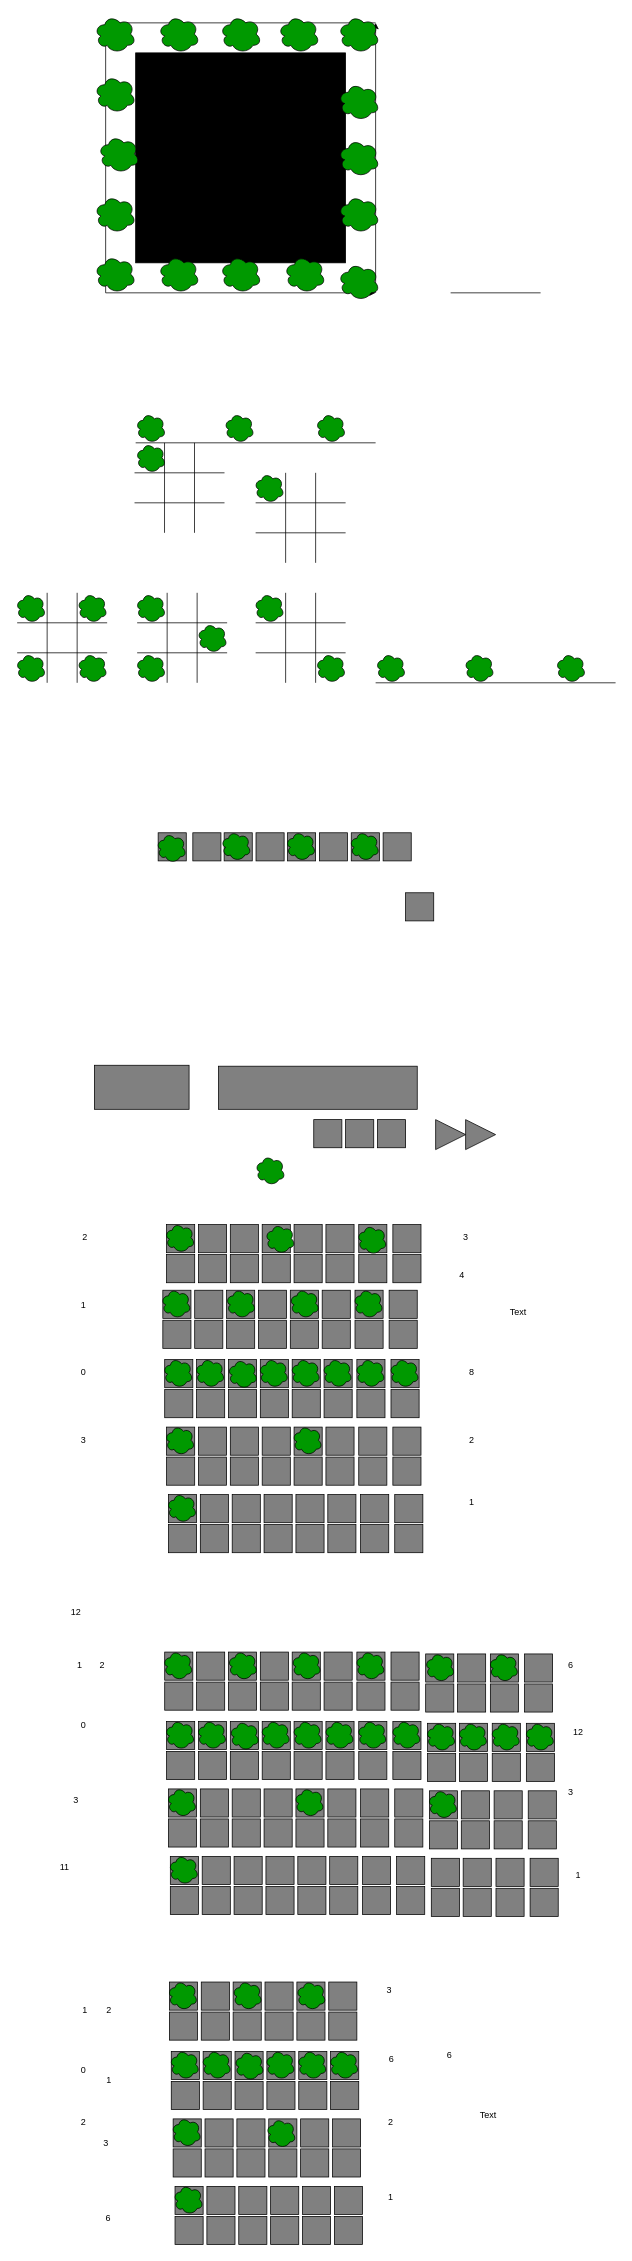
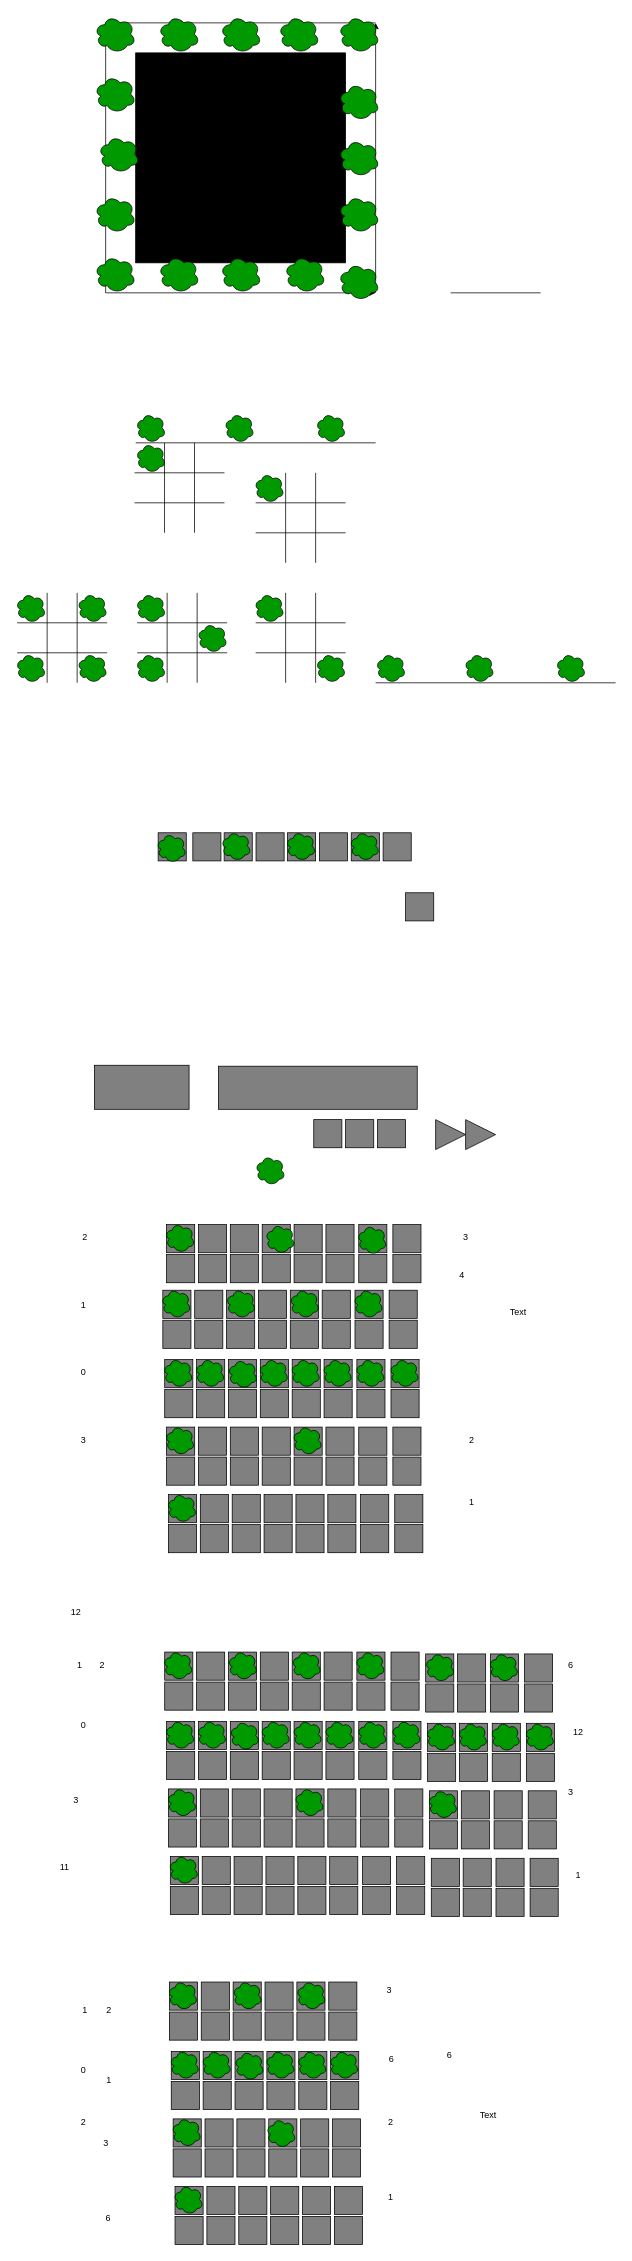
- <mxCell id="164" value="8" style="text;html=1;align=center;verticalAlign=middle;resizable=0;points=[];autosize=1;" vertex="1" parent="1"><mxGeometry x="618" y="1820" width="20" height="20" as="geometry" /></mxCell>
